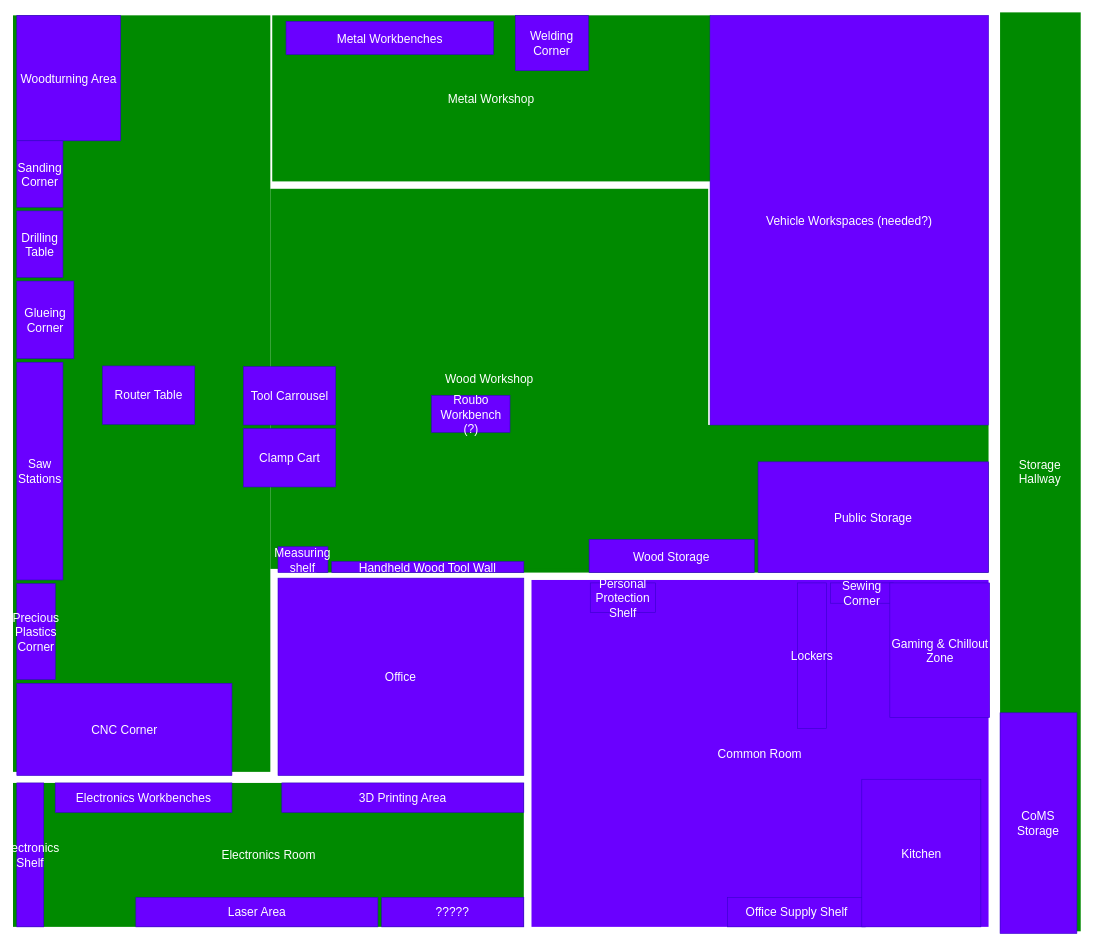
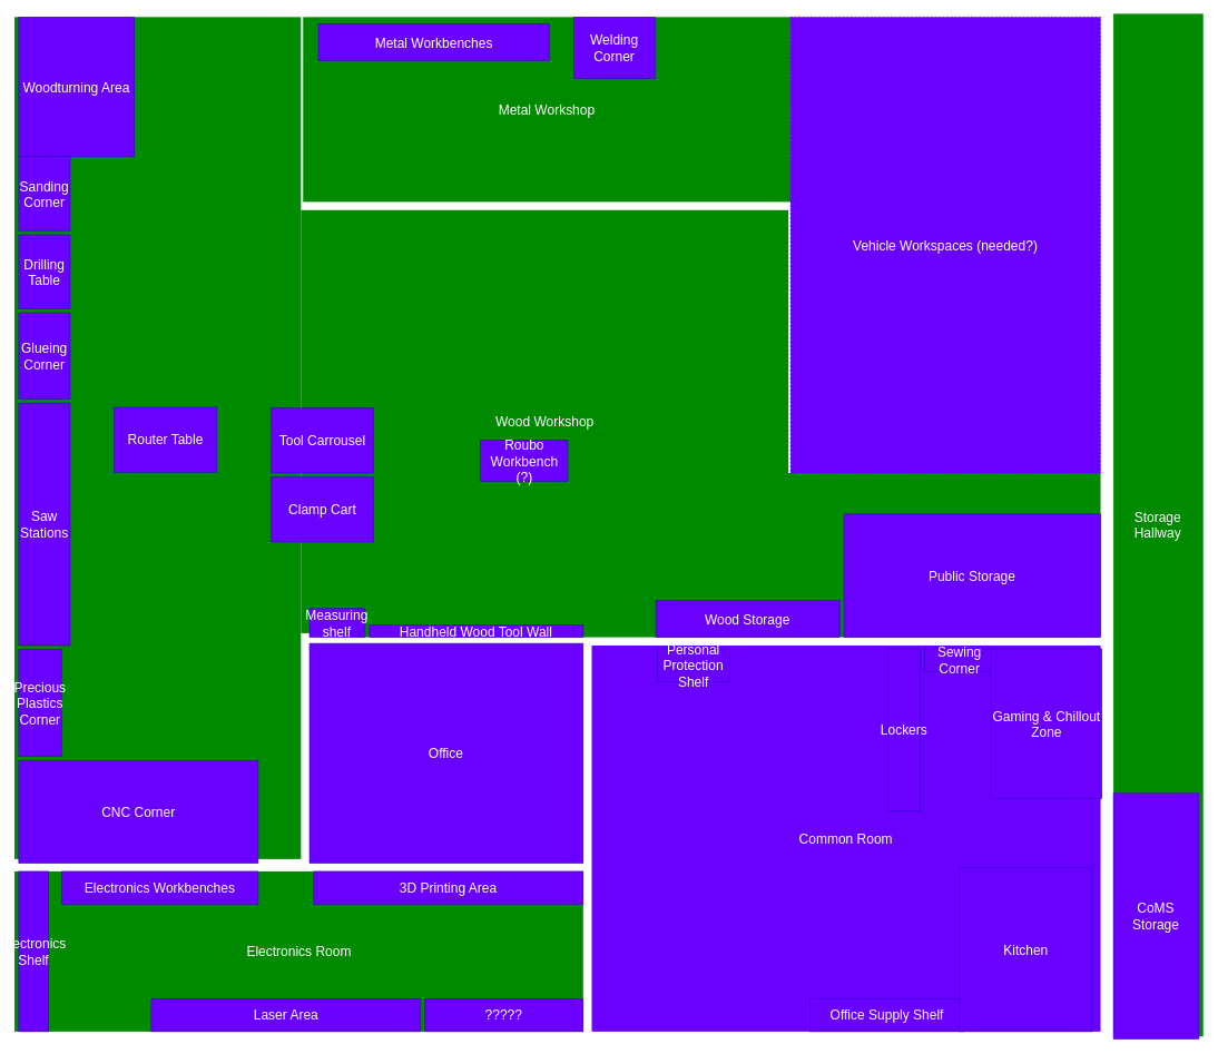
- <mxCell id="30" value="Vehicle Workspaces (needed?)" style="rounded=0;whiteSpace=wrap;html=1;fillColor=#6a00ff;strokeColor=#3700CC;fontColor=#ffffff;fontSize=20;" vertex="1" parent="1"><mxGeometry x="1182.931" y="25.066" width="464.286" height="683.015" as="geometry" /></mxCell>
+ <mxCell id="30" value="Vehicle Workspaces (needed?)" style="rounded=0;whiteSpace=wrap;html=1;fillColor=#6a00ff;strokeColor=#3700CC;fontColor=#ffffff;fontSize=20;dashed=1;" vertex="1" parent="1"><mxGeometry x="1182.931" y="25.066" width="464.286" height="683.015" as="geometry" /></mxCell>
- <mxCell id="34" value="Glueing Corner" style="rounded=0;whiteSpace=wrap;html=1;fillColor=#6a00ff;strokeColor=#3700CC;fontColor=#ffffff;fontSize=20;" vertex="1" parent="1"><mxGeometry x="27.02" y="468.103" width="95" height="129.219" as="geometry" /></mxCell>
+ <mxCell id="34" value="Glueing Corner" style="rounded=0;whiteSpace=wrap;html=1;fillColor=#6a00ff;strokeColor=#3700CC;fontColor=#ffffff;fontSize=20;" vertex="1" parent="1"><mxGeometry x="27.02" y="468.103" width="76.847" height="129.219" as="geometry" /></mxCell>
